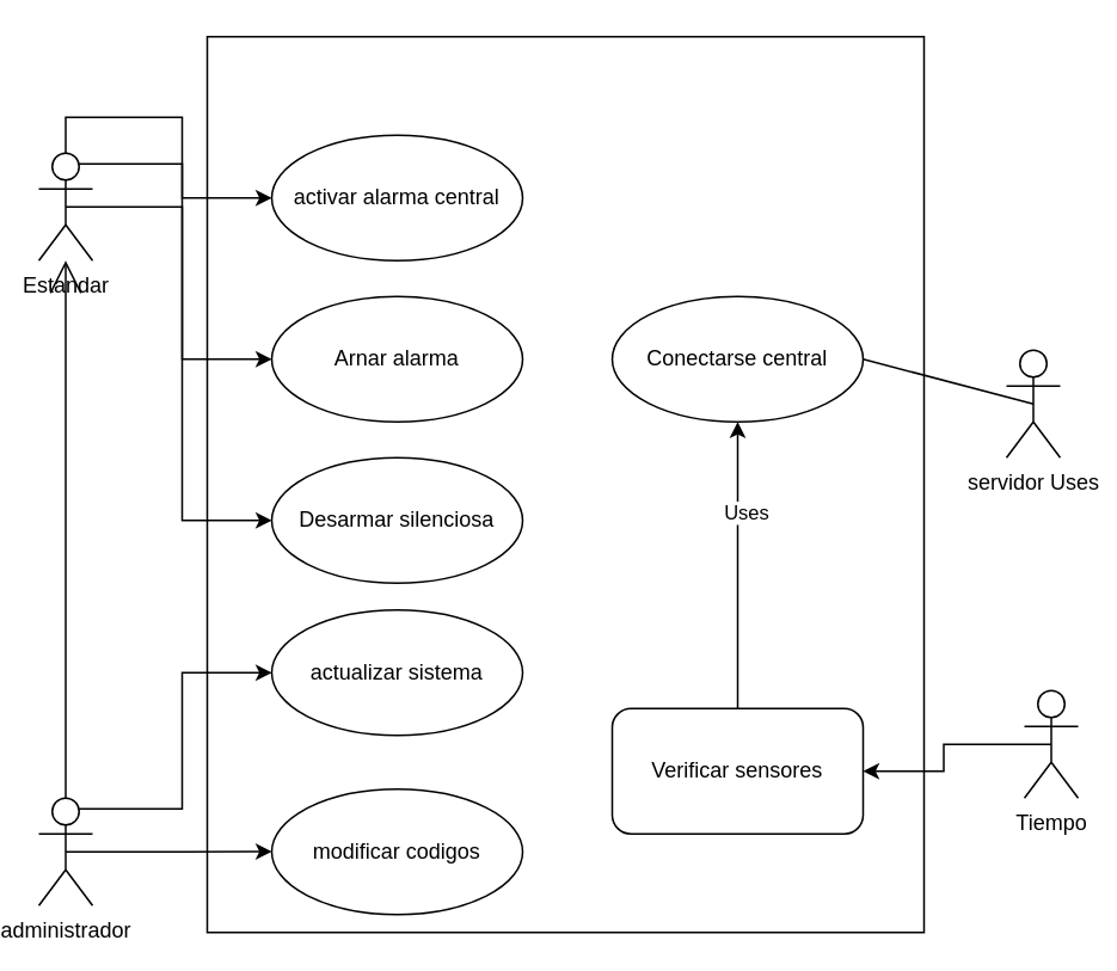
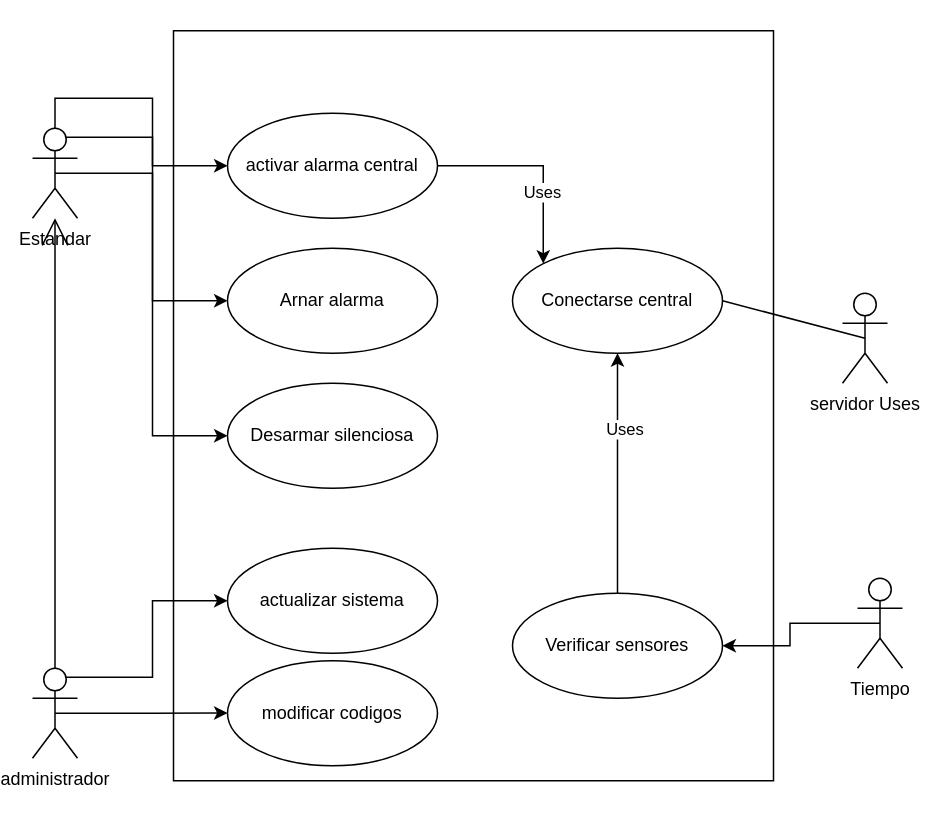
+ <mxCell id="13" style="edgeStyle=orthogonalEdgeStyle;rounded=0;orthogonalLoop=1;jettySize=auto;html=1;exitX=1;exitY=0.5;exitDx=0;exitDy=0;entryX=0;entryY=0;entryDx=0;entryDy=0;" parent="1" source="15" target="10" edge="1"><mxGeometry relative="1" as="geometry" /></mxCell>
+ <mxCell id="14" value="Uses" style="edgeLabel;html=1;align=center;verticalAlign=middle;resizable=0;points=[];" vertex="1" connectable="0" parent="13"><mxGeometry x="0.304" y="-1" relative="1" as="geometry"><mxPoint y="-1" as="offset" /></mxGeometry></mxCell>
- <mxCell id="17" value="actualizar sistema" style="ellipse;whiteSpace=wrap;html=1;" parent="1" vertex="1"><mxGeometry x="150" y="340" width="140" height="70" as="geometry" /></mxCell>
+ <mxCell id="17" value="actualizar sistema" style="ellipse;whiteSpace=wrap;html=1;" parent="1" vertex="1"><mxGeometry x="150" y="365" width="140" height="70" as="geometry" /></mxCell>
- <mxCell id="19" value="Verificar sensores" style="whiteSpace=wrap;html=1;rounded=1;" parent="1" vertex="1"><mxGeometry x="340" y="395" width="140" height="70" as="geometry" /></mxCell>
+ <mxCell id="19" value="Verificar sensores" style="ellipse;whiteSpace=wrap;html=1;" parent="1" vertex="1"><mxGeometry x="340" y="395" width="140" height="70" as="geometry" /></mxCell>
